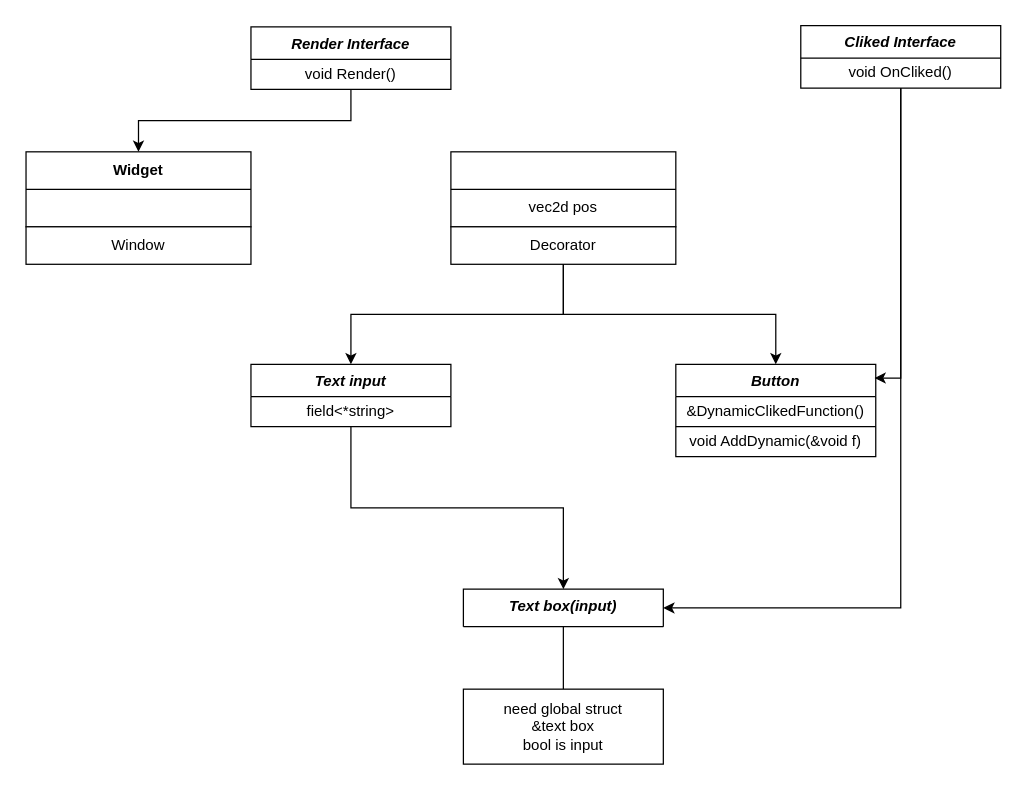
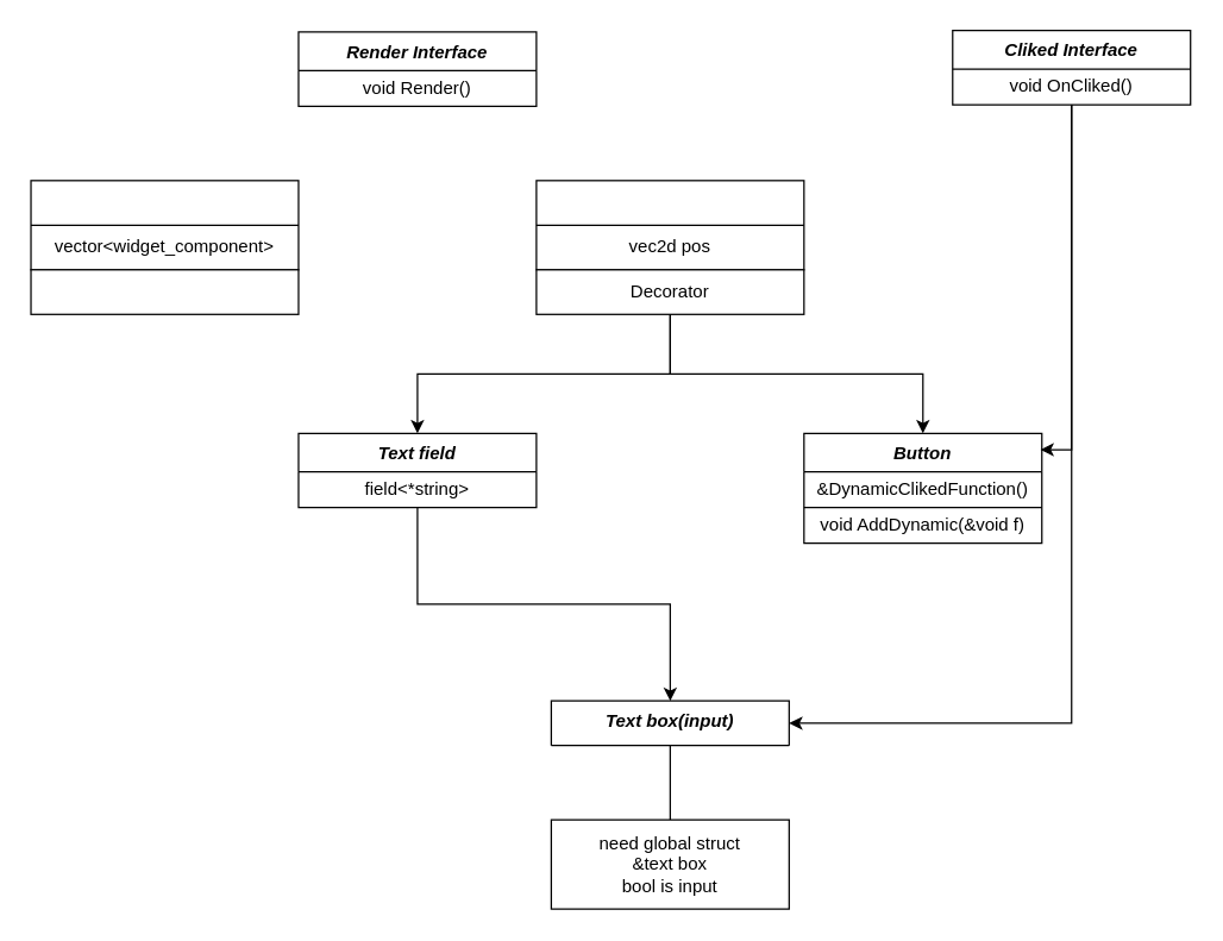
- <mxCell id="11" style="edgeStyle=orthogonalEdgeStyle;rounded=0;orthogonalLoop=1;jettySize=auto;html=1;exitX=0.5;exitY=1;exitDx=0;exitDy=0;" edge="1" parent="1" source="3" target="7"><mxGeometry relative="1" as="geometry"><mxPoint x="470" y="96" as="sourcePoint" /></mxGeometry></mxCell>
- <mxCell id="7" value="&lt;b&gt;Widget&lt;/b&gt;" style="text;html=1;strokeColor=none;fillColor=none;align=center;verticalAlign=middle;whiteSpace=wrap;rounded=0;" vertex="1" parent="1"><mxGeometry x="20" y="121" width="180" height="30" as="geometry" /></mxCell>
+ <mxCell id="8" value="vector&amp;lt;widget_component&amp;gt;" style="text;html=1;strokeColor=none;fillColor=none;align=center;verticalAlign=middle;whiteSpace=wrap;rounded=0;" vertex="1" parent="1"><mxGeometry x="20" y="151" width="180" height="30" as="geometry" /></mxCell>
- <mxCell id="10" value="Window&lt;br&gt;" style="text;html=1;strokeColor=none;fillColor=none;align=center;verticalAlign=middle;whiteSpace=wrap;rounded=0;" vertex="1" parent="1"><mxGeometry x="20" y="181" width="180" height="30" as="geometry" /></mxCell>
- <mxCell id="22" value="Text input" style="swimlane;fontStyle=3;align=center;verticalAlign=top;childLayout=stackLayout;horizontal=1;startSize=26;horizontalStack=0;resizeParent=1;resizeLast=0;collapsible=1;marginBottom=0;rounded=0;shadow=0;strokeWidth=1;" vertex="1" parent="1"><mxGeometry x="200" y="291" width="160" height="50" as="geometry"><mxRectangle x="230" y="140" width="160" height="26" as="alternateBounds" /></mxGeometry></mxCell>
+ <mxCell id="22" value="Text field" style="swimlane;fontStyle=3;align=center;verticalAlign=top;childLayout=stackLayout;horizontal=1;startSize=26;horizontalStack=0;resizeParent=1;resizeLast=0;collapsible=1;marginBottom=0;rounded=0;shadow=0;strokeWidth=1;" vertex="1" parent="1"><mxGeometry x="200" y="291" width="160" height="50" as="geometry"><mxRectangle x="230" y="140" width="160" height="26" as="alternateBounds" /></mxGeometry></mxCell>
